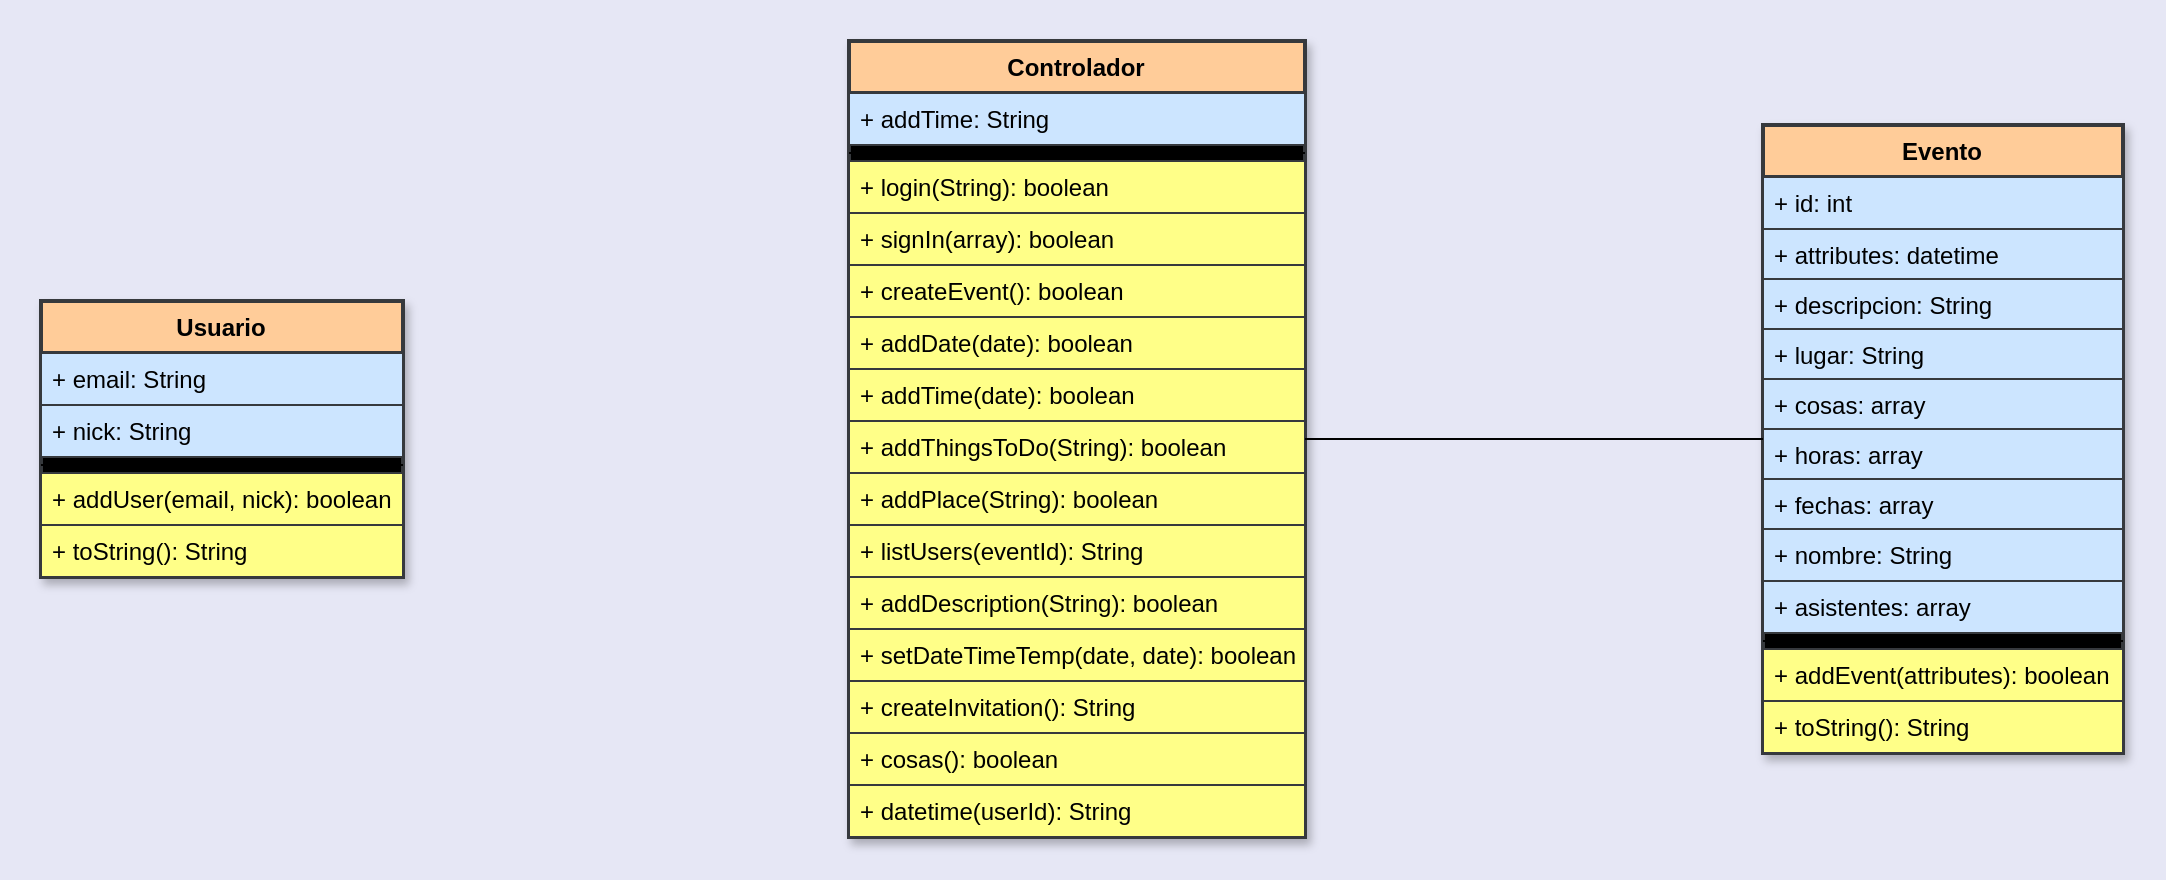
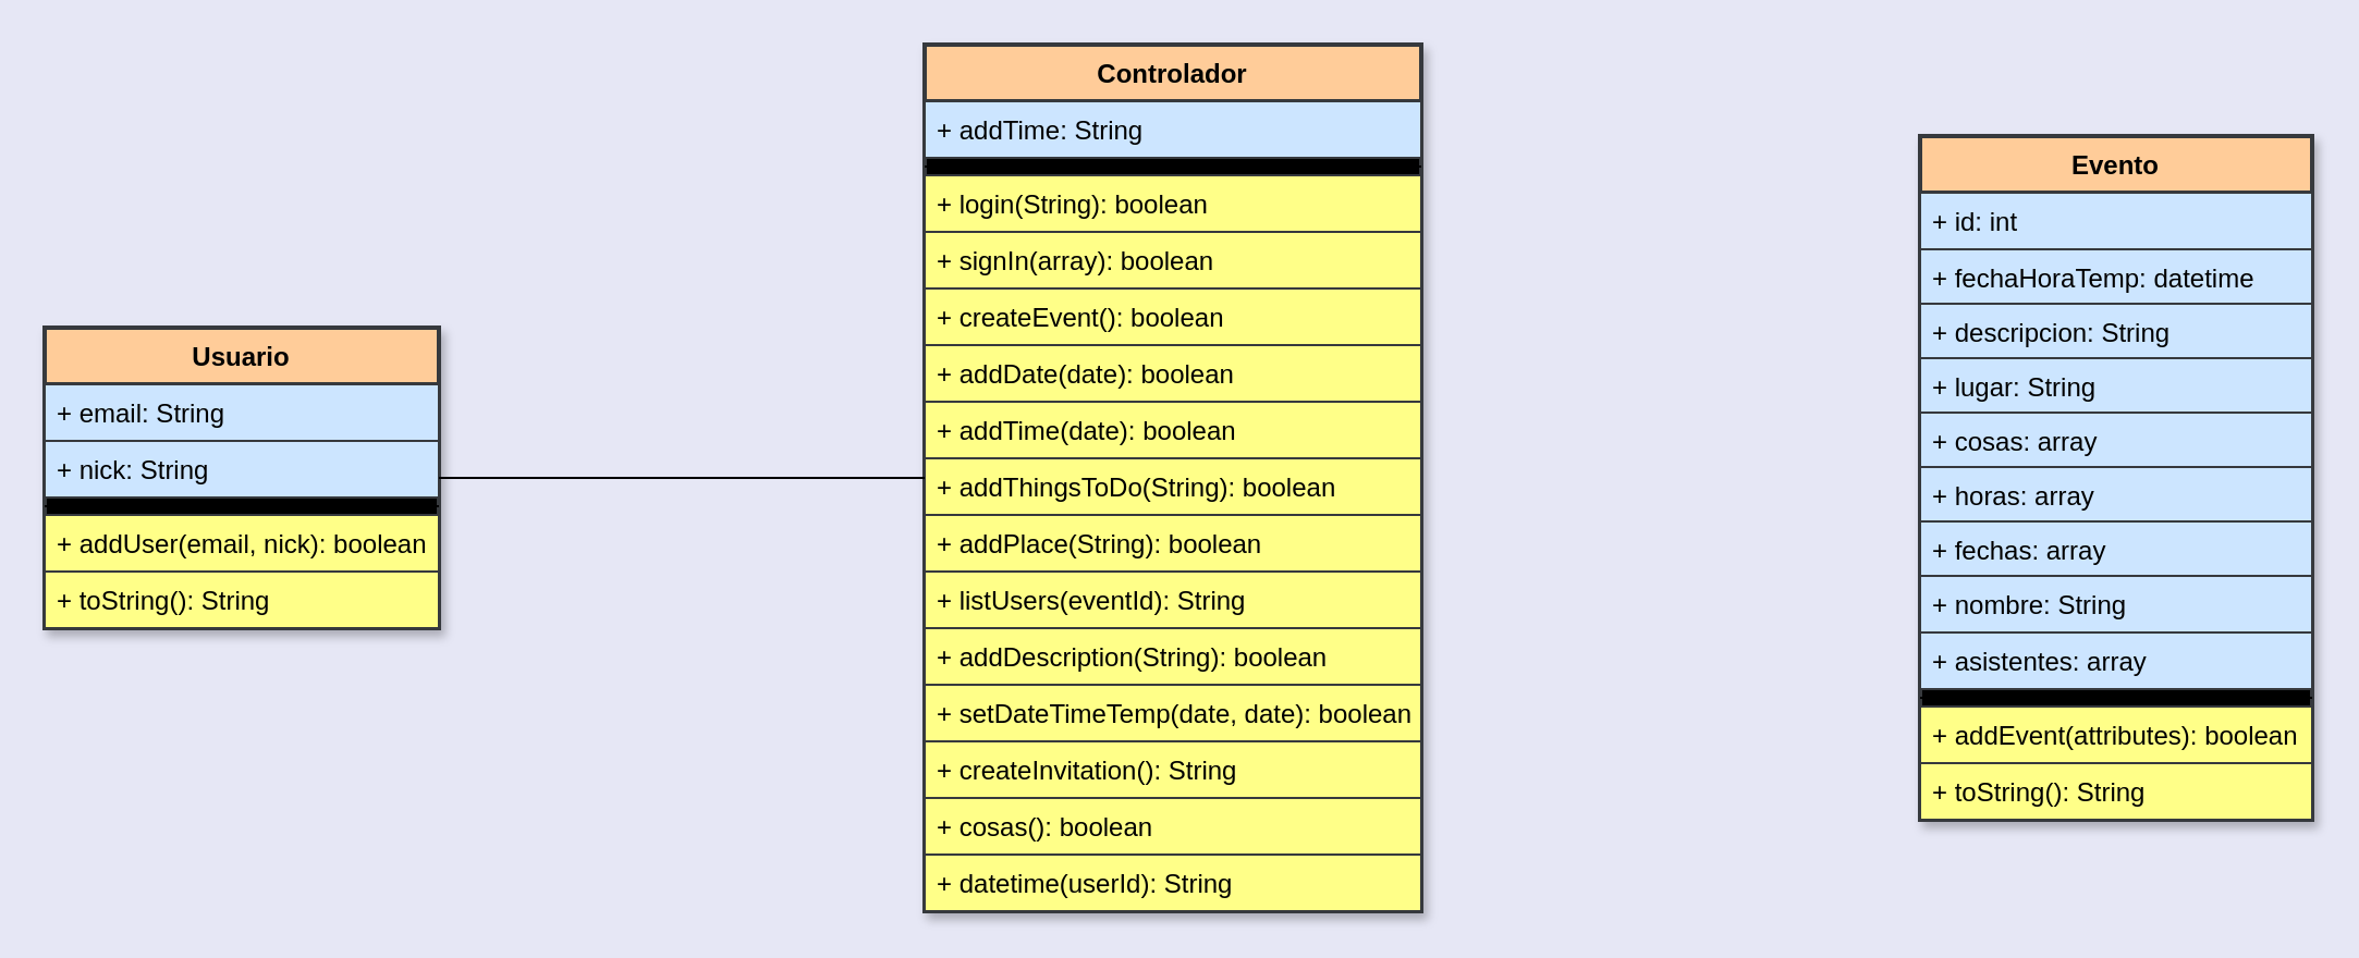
- <mxCell id="10" value="+ attributes: datetime" style="text;spacingLeft=4;spacingRight=4;overflow=hidden;rotatable=0;points=[[0,0.5],[1,0.5]];portConstraint=eastwest;fontSize=12;fillColor=#cce5ff;strokeColor=#36393d;" vertex="1" parent="8"><mxGeometry y="52" width="180" height="25" as="geometry" /></mxCell>
+ <mxCell id="10" value="+ fechaHoraTemp: datetime" style="text;spacingLeft=4;spacingRight=4;overflow=hidden;rotatable=0;points=[[0,0.5],[1,0.5]];portConstraint=eastwest;fontSize=12;fillColor=#cce5ff;strokeColor=#36393d;" vertex="1" parent="8"><mxGeometry y="52" width="180" height="25" as="geometry" /></mxCell>
+ <mxCell id="37" value="" style="endArrow=none;html=1;rounded=0;" edge="1" parent="1" source="2" target="21"><mxGeometry relative="1" as="geometry"><mxPoint x="522" y="172" as="sourcePoint" /><mxPoint x="682" y="172" as="targetPoint" /></mxGeometry></mxCell>
- <mxCell id="38" value="" style="endArrow=none;html=1;rounded=0;" edge="1" parent="1" source="21" target="8"><mxGeometry relative="1" as="geometry"><mxPoint x="522" y="172" as="sourcePoint" /><mxPoint x="682" y="172" as="targetPoint" /></mxGeometry></mxCell>
